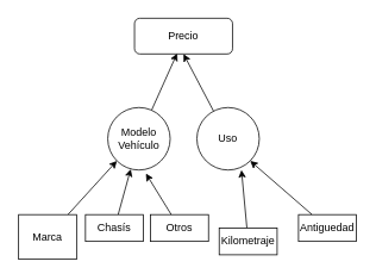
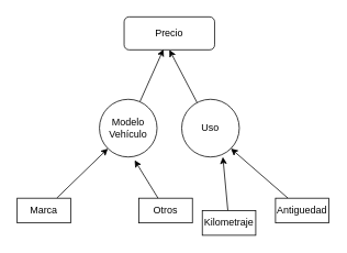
- <mxCell id="11" style="edgeStyle=none;rounded=0;html=1;entryX=0.368;entryY=0.985;entryPerimeter=0;jettySize=auto;orthogonalLoop=1;" parent="1" source="12" target="5" edge="1"><mxGeometry relative="1" as="geometry" /></mxCell>
- <mxCell id="12" value="Chasís" style="rounded=0;whiteSpace=wrap;html=1;" parent="1" vertex="1"><mxGeometry x="95" y="240" width="65" height="30" as="geometry" /></mxCell>
- <mxCell id="16" value="Marca" style="rounded=0;whiteSpace=wrap;html=1;" parent="1" vertex="1"><mxGeometry x="20" y="240" width="65" height="50" as="geometry" /></mxCell>
+ <mxCell id="16" value="Marca" style="rounded=0;whiteSpace=wrap;html=1;" parent="1" vertex="1"><mxGeometry x="20" y="240" width="65" height="30" as="geometry" /></mxCell>
